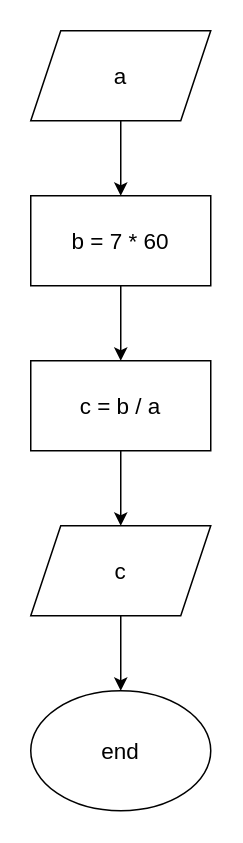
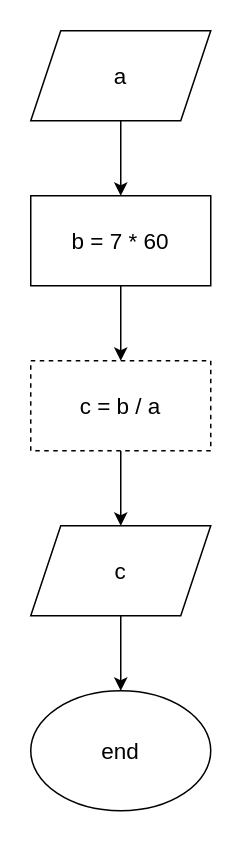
- <mxCell id="7" value="c = b / a" style="rounded=0;whiteSpace=wrap;html=1;fontSize=15;" vertex="1" parent="1"><mxGeometry x="20" y="240" width="120" height="60" as="geometry" /></mxCell>
+ <mxCell id="7" value="c = b / a" style="rounded=0;whiteSpace=wrap;html=1;fontSize=15;dashed=1;" vertex="1" parent="1"><mxGeometry x="20" y="240" width="120" height="60" as="geometry" /></mxCell>
